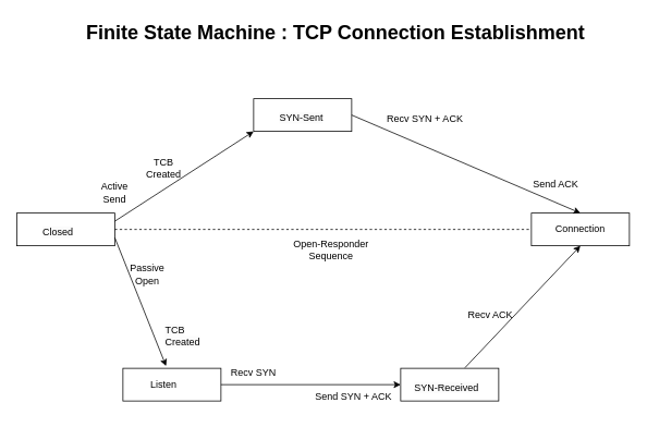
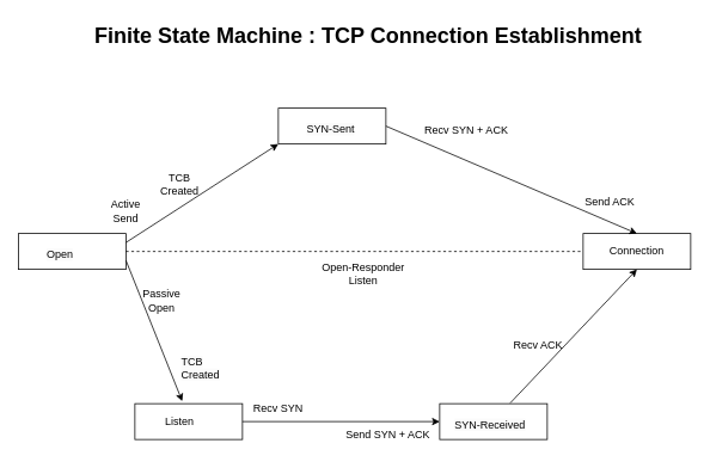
- <mxCell id="8" value="&lt;span style=&quot;color: rgb(0, 0, 0); font-family: Helvetica; font-size: 12px; font-style: normal; font-variant-ligatures: normal; font-variant-caps: normal; font-weight: 400; letter-spacing: normal; orphans: 2; text-align: center; text-indent: 0px; text-transform: none; widows: 2; word-spacing: 0px; -webkit-text-stroke-width: 0px; background-color: rgb(251, 251, 251); text-decoration-thickness: initial; text-decoration-style: initial; text-decoration-color: initial; float: none; display: inline !important;&quot;&gt;Closed&lt;/span&gt;" style="text;whiteSpace=wrap;html=1;" vertex="1" parent="1"><mxGeometry x="50" y="270" width="60" height="30" as="geometry" /></mxCell>
+ <mxCell id="8" value="&lt;span style=&quot;color: rgb(0, 0, 0); font-family: Helvetica; font-size: 12px; font-style: normal; font-variant-ligatures: normal; font-variant-caps: normal; font-weight: 400; letter-spacing: normal; orphans: 2; text-align: center; text-indent: 0px; text-transform: none; widows: 2; word-spacing: 0px; -webkit-text-stroke-width: 0px; background-color: rgb(251, 251, 251); text-decoration-thickness: initial; text-decoration-style: initial; text-decoration-color: initial; float: none; display: inline !important;&quot;&gt;Open&lt;/span&gt;" style="text;whiteSpace=wrap;html=1;" vertex="1" parent="1"><mxGeometry x="50" y="270" width="60" height="30" as="geometry" /></mxCell>
- <mxCell id="19" value="Open-Responder Sequence" style="text;html=1;strokeColor=none;fillColor=none;align=center;verticalAlign=middle;whiteSpace=wrap;rounded=0;" vertex="1" parent="1"><mxGeometry x="355" y="290" width="100" height="30" as="geometry" /></mxCell>
+ <mxCell id="19" value="Open-Responder Listen" style="text;html=1;strokeColor=none;fillColor=none;align=center;verticalAlign=middle;whiteSpace=wrap;rounded=0;" vertex="1" parent="1"><mxGeometry x="355" y="290" width="100" height="30" as="geometry" /></mxCell>
